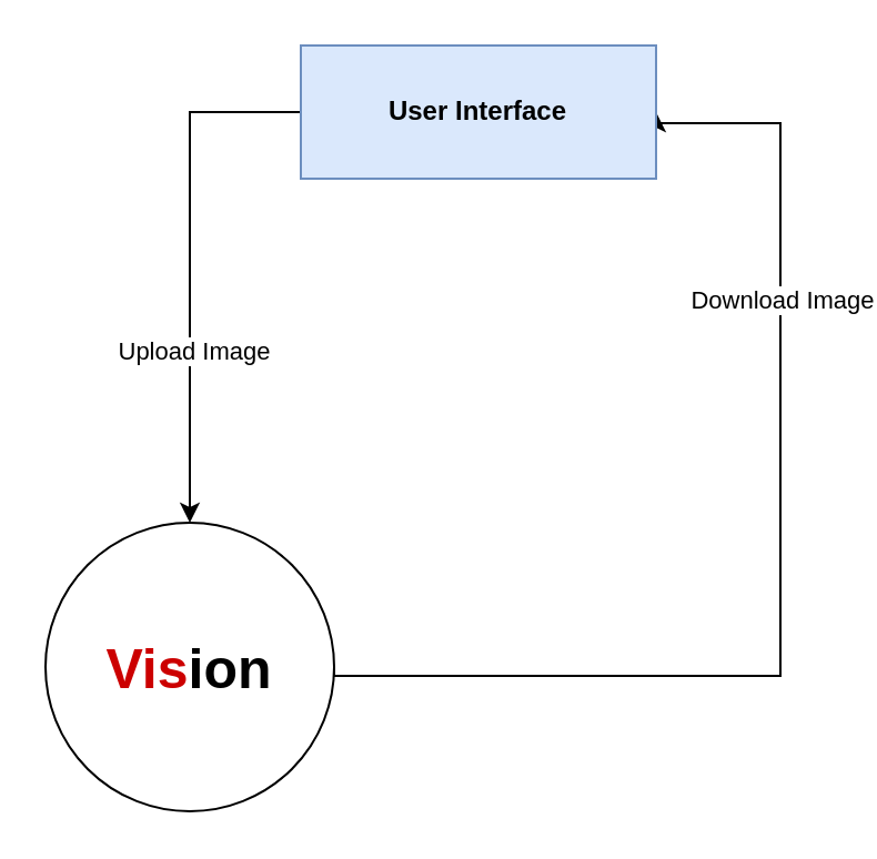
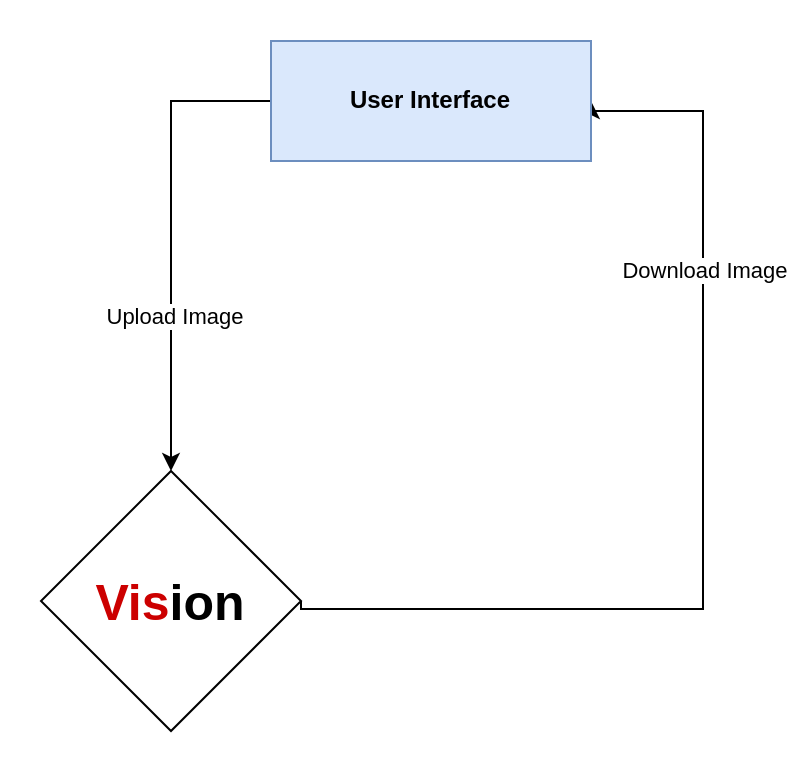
- <mxCell id="4" value="&lt;b style=&quot;font-size: 25px&quot;&gt;&lt;font color=&quot;#cc0000&quot;&gt;&lt;font style=&quot;font-size: 25px&quot;&gt;Vi&lt;/font&gt;s&lt;/font&gt;ion&lt;/b&gt;" style="ellipse;whiteSpace=wrap;html=1;aspect=fixed;" vertex="1" parent="1"><mxGeometry x="20" y="235" width="130" height="130" as="geometry" /></mxCell>
+ <mxCell id="4" value="&lt;b style=&quot;font-size: 25px&quot;&gt;&lt;font color=&quot;#cc0000&quot;&gt;&lt;font style=&quot;font-size: 25px&quot;&gt;Vi&lt;/font&gt;s&lt;/font&gt;ion&lt;/b&gt;" style="rhombus;whiteSpace=wrap;html=1;aspect=fixed;" vertex="1" parent="1"><mxGeometry x="20" y="235" width="130" height="130" as="geometry" /></mxCell>
